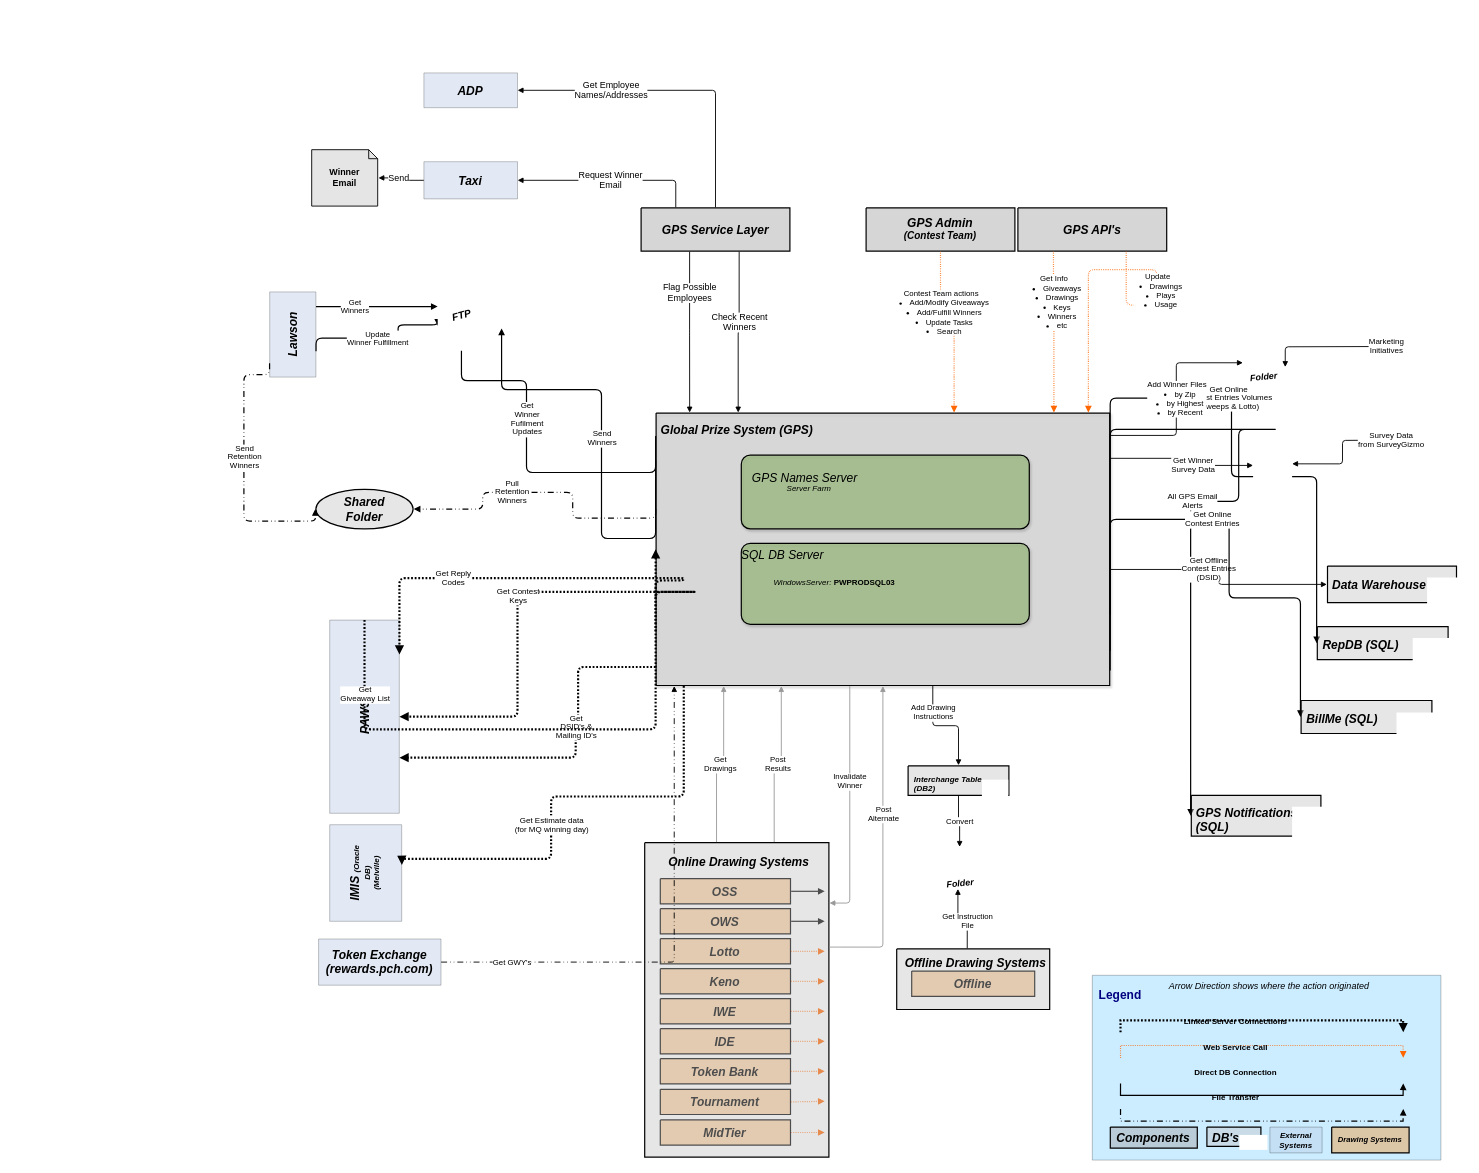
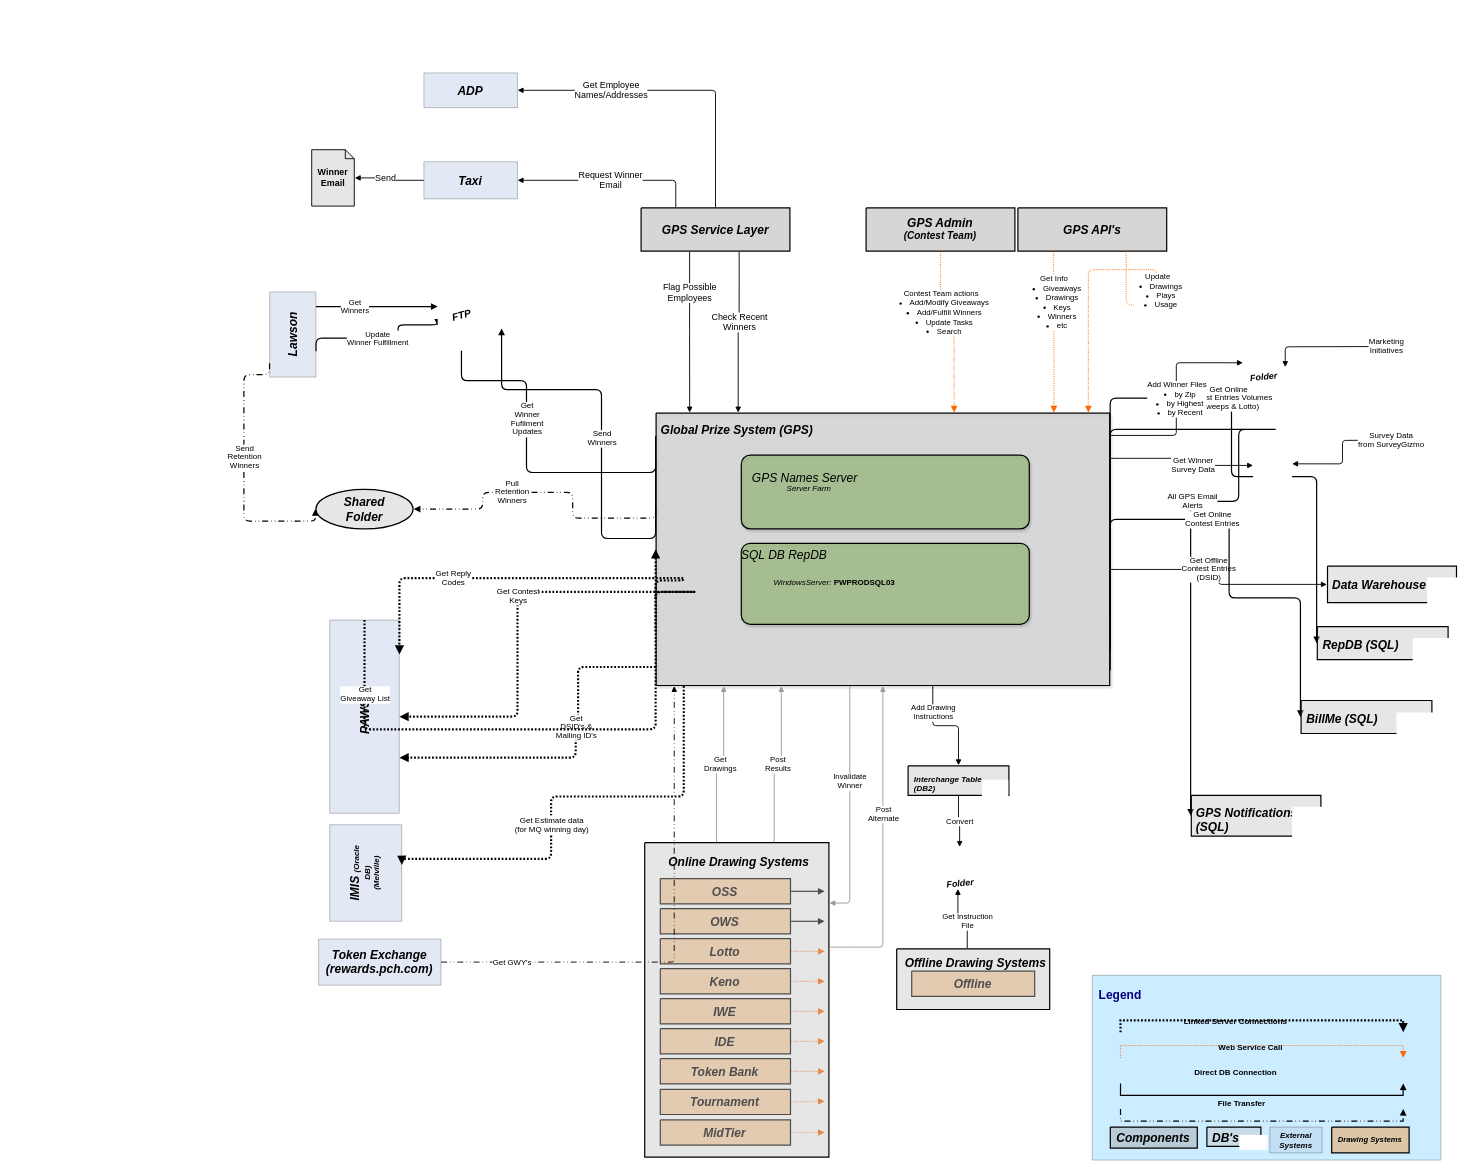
- <mxCell id="165" value="Winner&#10;Email" style="html=1;overflow=block;blockSpacing=1;whiteSpace=wrap;shape=note;size=15;fontSize=14.9;fontStyle=1;spacing=0;fillOpacity=100;fillColor=#e5e5e5;strokeWidth=1.5;lucidId=0C-pcFlpKbXq;" vertex="1" parent="1"><mxGeometry x="519" y="249" width="110" height="94" as="geometry" /></mxCell>
+ <mxCell id="165" value="Winner&#10;Email" style="html=1;overflow=block;blockSpacing=1;whiteSpace=wrap;shape=note;size=15;fontSize=14.9;fontStyle=1;spacing=0;fillOpacity=100;fillColor=#e5e5e5;strokeWidth=1.5;lucidId=0C-pcFlpKbXq;" vertex="1" parent="1"><mxGeometry x="519" y="249" width="71" height="94" as="geometry" /></mxCell>
- <mxCell id="82" value="SQL DB Server" style="html=1;overflow=block;blockSpacing=1;whiteSpace=wrap;fontSize=20;fontFamily=Arimo;fontColor=default;fontStyle=2;spacingLeft=0.8;spacingTop=8.3;align=left;spacing=0;verticalAlign=top;strokeOpacity=100;fillOpacity=40;rounded=1;absoluteArcSize=1;arcSize=30;shadow=1;fillColor=#7ab648;strokeWidth=2;lucidId=~T7p1y6X7qod;" vertex="1" parent="1"><mxGeometry x="1235" y="905" width="480" height="135" as="geometry" /></mxCell>
+ <mxCell id="82" value="SQL DB RepDB" style="html=1;overflow=block;blockSpacing=1;whiteSpace=wrap;fontSize=20;fontFamily=Arimo;fontColor=default;fontStyle=2;spacingLeft=0.8;spacingTop=8.3;align=left;spacing=0;verticalAlign=top;strokeOpacity=100;fillOpacity=40;rounded=1;absoluteArcSize=1;arcSize=30;shadow=1;fillColor=#7ab648;strokeWidth=2;lucidId=~T7p1y6X7qod;" vertex="1" parent="1"><mxGeometry x="1235" y="905" width="480" height="135" as="geometry" /></mxCell>
- <mxCell id="50" value="Arrow Direction shows where the action originated" style="html=1;overflow=block;blockSpacing=1;whiteSpace=wrap;fontSize=15;fontFamily=Arimo;fontColor=default;fontStyle=2;align=left;spacing=0;verticalAlign=top;strokeOpacity=0;fillOpacity=0;fillColor=#000000;strokeWidth=0.4;lucidId=7ctrrezvPOg37;" vertex="1" parent="1"><mxGeometry x="1948" y="1634" width="387" height="21" as="geometry" /></mxCell>
- <mxCell id="133" value="Web Service Call" style="html=1;overflow=block;blockSpacing=1;whiteSpace=wrap;fontSize=13.3;fontFamily=Arimo;fontColor=default;fontStyle=1;align=center;spacing=0;strokeOpacity=0;fillOpacity=0;rounded=1;absoluteArcSize=1;arcSize=7.5;fillColor=#000000;strokeWidth=1.5;lucidId=a28pLQs8dLd8;" vertex="1" parent="1"><mxGeometry x="1941" y="1732" width="236" height="26" as="geometry" /></mxCell>
+ <mxCell id="133" value="Web Service Call" style="html=1;overflow=block;blockSpacing=1;whiteSpace=wrap;fontSize=13.3;fontFamily=Arimo;fontColor=default;fontStyle=1;align=center;spacing=0;strokeOpacity=0;fillOpacity=0;rounded=1;absoluteArcSize=1;arcSize=7.5;fillColor=#000000;strokeWidth=1.5;lucidId=a28pLQs8dLd8;" vertex="1" parent="1"><mxGeometry x="1966" y="1732" width="236" height="26" as="geometry" /></mxCell>
- <mxCell id="134" value="File Transfer" style="html=1;overflow=block;blockSpacing=1;whiteSpace=wrap;fontSize=13.3;fontFamily=Arimo;fontColor=default;fontStyle=1;align=center;spacing=0;strokeOpacity=0;fillOpacity=0;rounded=1;absoluteArcSize=1;arcSize=7.5;fillColor=#000000;strokeWidth=1.5;lucidId=o28prbpAdjdA;" vertex="1" parent="1"><mxGeometry x="1941" y="1815" width="236" height="26" as="geometry" /></mxCell>
+ <mxCell id="134" value="File Transfer" style="html=1;overflow=block;blockSpacing=1;whiteSpace=wrap;fontSize=13.3;fontFamily=Arimo;fontColor=default;fontStyle=1;align=center;spacing=0;strokeOpacity=0;fillOpacity=0;rounded=1;absoluteArcSize=1;arcSize=7.5;fillColor=#000000;strokeWidth=1.5;lucidId=o28prbpAdjdA;" vertex="1" parent="1"><mxGeometry x="1951" y="1825" width="236" height="26" as="geometry" /></mxCell>
